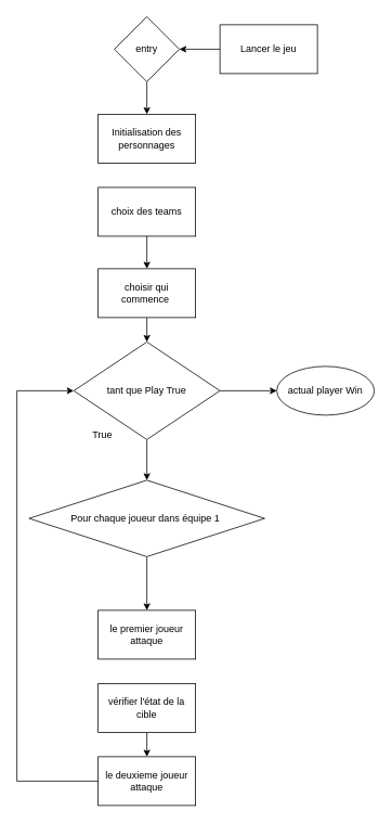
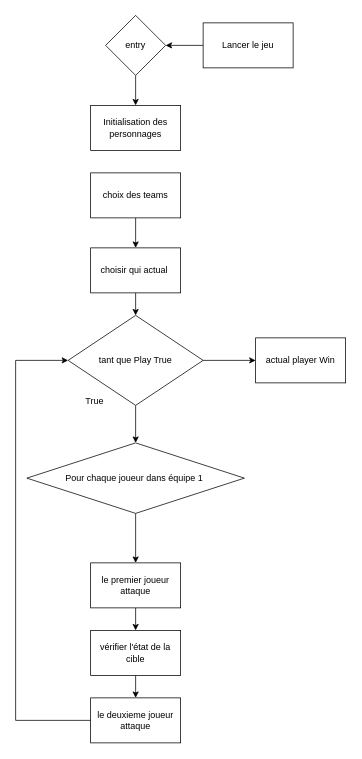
- <mxCell id="8" value="choisir qui commence&amp;nbsp;" style="rounded=0;whiteSpace=wrap;html=1;" parent="1" vertex="1"><mxGeometry x="120" y="330" width="120" height="60" as="geometry" /></mxCell>
+ <mxCell id="8" value="choisir qui actual&amp;nbsp;" style="rounded=0;whiteSpace=wrap;html=1;" parent="1" vertex="1"><mxGeometry x="120" y="330" width="120" height="60" as="geometry" /></mxCell>
- <mxCell id="19" value="actual player Win" style="ellipse;whiteSpace=wrap;html=1;" parent="1" vertex="1"><mxGeometry x="340" y="450" width="120" height="60" as="geometry" /></mxCell>
+ <mxCell id="19" value="actual player Win" style="rounded=0;whiteSpace=wrap;html=1;" parent="1" vertex="1"><mxGeometry x="340" y="450" width="120" height="60" as="geometry" /></mxCell>
+ <mxCell id="12" style="edgeStyle=orthogonalEdgeStyle;rounded=0;orthogonalLoop=1;jettySize=auto;html=1;exitX=0.5;exitY=1;exitDx=0;exitDy=0;entryX=0.5;entryY=0;entryDx=0;entryDy=0;" parent="1" source="13" target="17" edge="1"><mxGeometry relative="1" as="geometry" /></mxCell>
